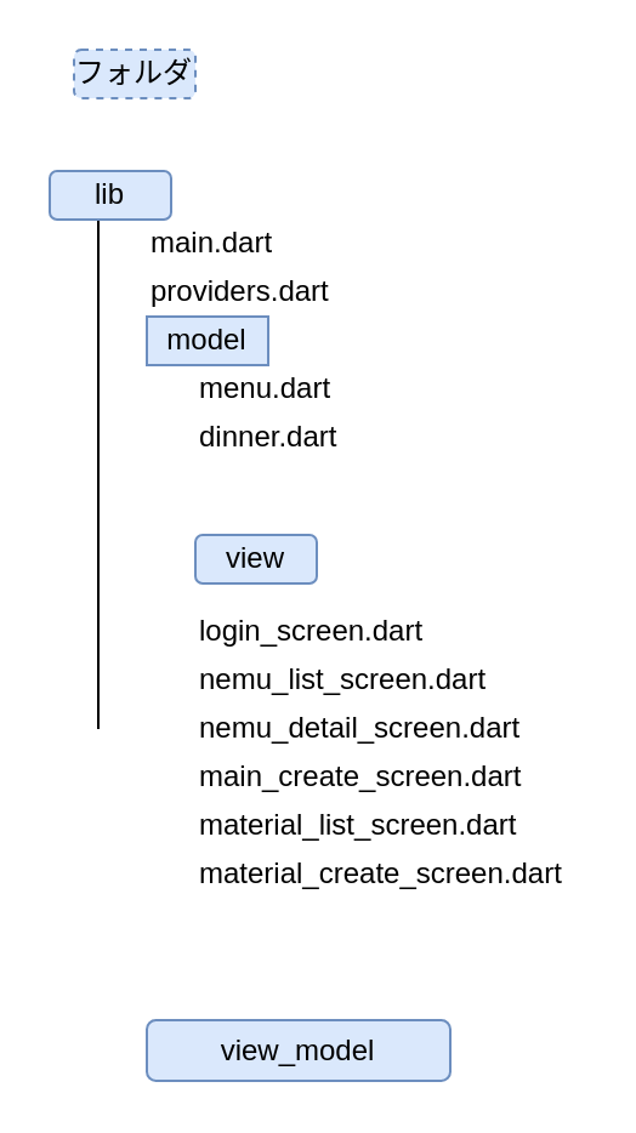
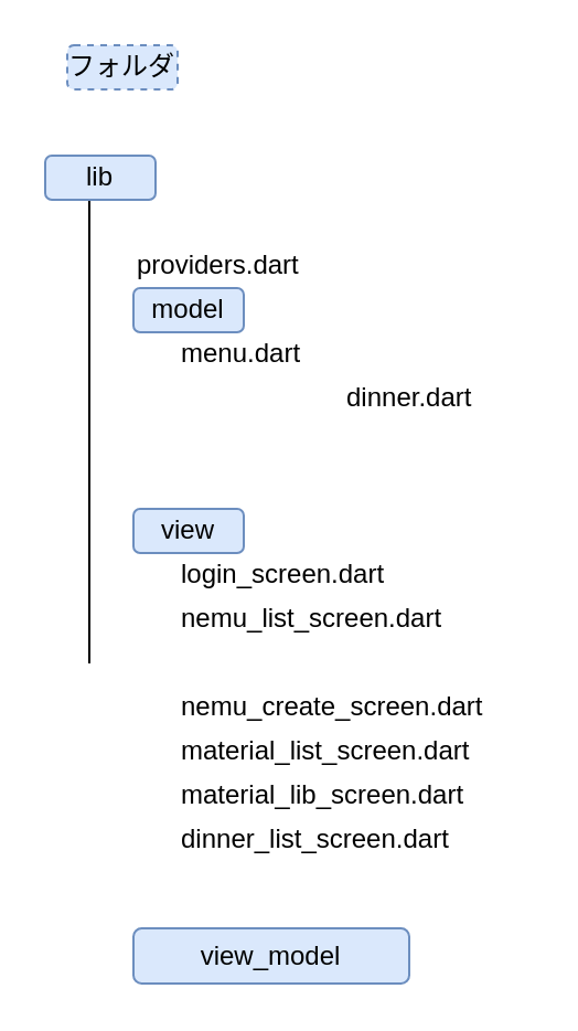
- <mxCell id="2" value="main.dart" style="text;html=1;align=left;verticalAlign=middle;whiteSpace=wrap;rounded=0;" vertex="1" parent="1"><mxGeometry x="60" y="90" width="60" height="20" as="geometry" /></mxCell>
- <mxCell id="6" value="model" style="whiteSpace=wrap;html=1;fillColor=#dae8fc;strokeColor=#6c8ebf;rounded=0;" vertex="1" parent="1"><mxGeometry x="60" y="130" width="50" height="20" as="geometry" /></mxCell>
+ <mxCell id="6" value="model" style="rounded=1;whiteSpace=wrap;html=1;fillColor=#dae8fc;strokeColor=#6c8ebf;" vertex="1" parent="1"><mxGeometry x="60" y="130" width="50" height="20" as="geometry" /></mxCell>
- <mxCell id="10" value="dinner.dart" style="text;html=1;align=left;verticalAlign=middle;whiteSpace=wrap;rounded=0;" vertex="1" parent="1"><mxGeometry x="80" y="170" width="60" height="20" as="geometry" /></mxCell>
+ <mxCell id="10" value="dinner.dart" style="text;html=1;align=left;verticalAlign=middle;whiteSpace=wrap;rounded=0;" vertex="1" parent="1"><mxGeometry x="155" y="170" width="60" height="20" as="geometry" /></mxCell>
- <mxCell id="7" value="view" style="rounded=1;whiteSpace=wrap;html=1;fillColor=#dae8fc;strokeColor=#6c8ebf;" vertex="1" parent="1"><mxGeometry x="80" y="220" width="50" height="20" as="geometry" /></mxCell>
+ <mxCell id="7" value="view" style="rounded=1;whiteSpace=wrap;html=1;fillColor=#dae8fc;strokeColor=#6c8ebf;" vertex="1" parent="1"><mxGeometry x="60" y="230" width="50" height="20" as="geometry" /></mxCell>
- <mxCell id="13" value="nemu_detail_screen.dart" style="text;html=1;align=left;verticalAlign=middle;whiteSpace=wrap;rounded=0;" vertex="1" parent="1"><mxGeometry x="80" y="290" width="140" height="20" as="geometry" /></mxCell>
- <mxCell id="14" value="main_create_screen.dart" style="text;html=1;align=left;verticalAlign=middle;whiteSpace=wrap;rounded=0;" vertex="1" parent="1"><mxGeometry x="80" y="310" width="150" height="20" as="geometry" /></mxCell>
+ <mxCell id="14" value="nemu_create_screen.dart" style="text;html=1;align=left;verticalAlign=middle;whiteSpace=wrap;rounded=0;" vertex="1" parent="1"><mxGeometry x="80" y="310" width="150" height="20" as="geometry" /></mxCell>
- <mxCell id="16" value="material_create_screen.dart" style="text;html=1;align=left;verticalAlign=middle;whiteSpace=wrap;rounded=0;" vertex="1" parent="1"><mxGeometry x="80" y="350" width="160" height="20" as="geometry" /></mxCell>
+ <mxCell id="16" value="material_lib_screen.dart" style="text;html=1;align=left;verticalAlign=middle;whiteSpace=wrap;rounded=0;" vertex="1" parent="1"><mxGeometry x="80" y="350" width="160" height="20" as="geometry" /></mxCell>
+ <mxCell id="17" value="dinner_list_screen.dart" style="text;html=1;align=left;verticalAlign=middle;whiteSpace=wrap;rounded=0;" vertex="1" parent="1"><mxGeometry x="80" y="370" width="160" height="20" as="geometry" /></mxCell>
